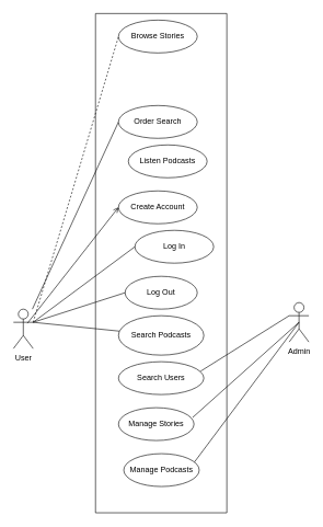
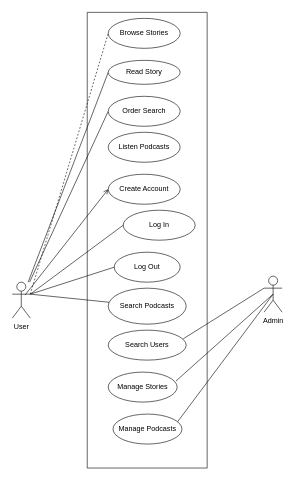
+ <mxCell id="10" value="Read Story" style="ellipse;whiteSpace=wrap;html=1;" parent="7" vertex="1"><mxGeometry x="35" y="80" width="120" height="40" as="geometry" /></mxCell>
- <mxCell id="12" value="Listen Podcasts" style="ellipse;whiteSpace=wrap;html=1;" parent="7" vertex="1"><mxGeometry x="50" y="200" width="120" height="50" as="geometry" /></mxCell>
+ <mxCell id="12" value="Listen Podcasts" style="ellipse;whiteSpace=wrap;html=1;" parent="7" vertex="1"><mxGeometry x="35" y="200" width="120" height="50" as="geometry" /></mxCell>
+ <mxCell id="5" value="" style="endArrow=none;html=1;entryX=0;entryY=0.5;entryDx=0;entryDy=0;" parent="1" source="2" target="10" edge="1"><mxGeometry width="50" height="50" relative="1" as="geometry"><mxPoint x="100" y="320" as="sourcePoint" /><mxPoint x="160" y="140" as="targetPoint" /></mxGeometry></mxCell>
